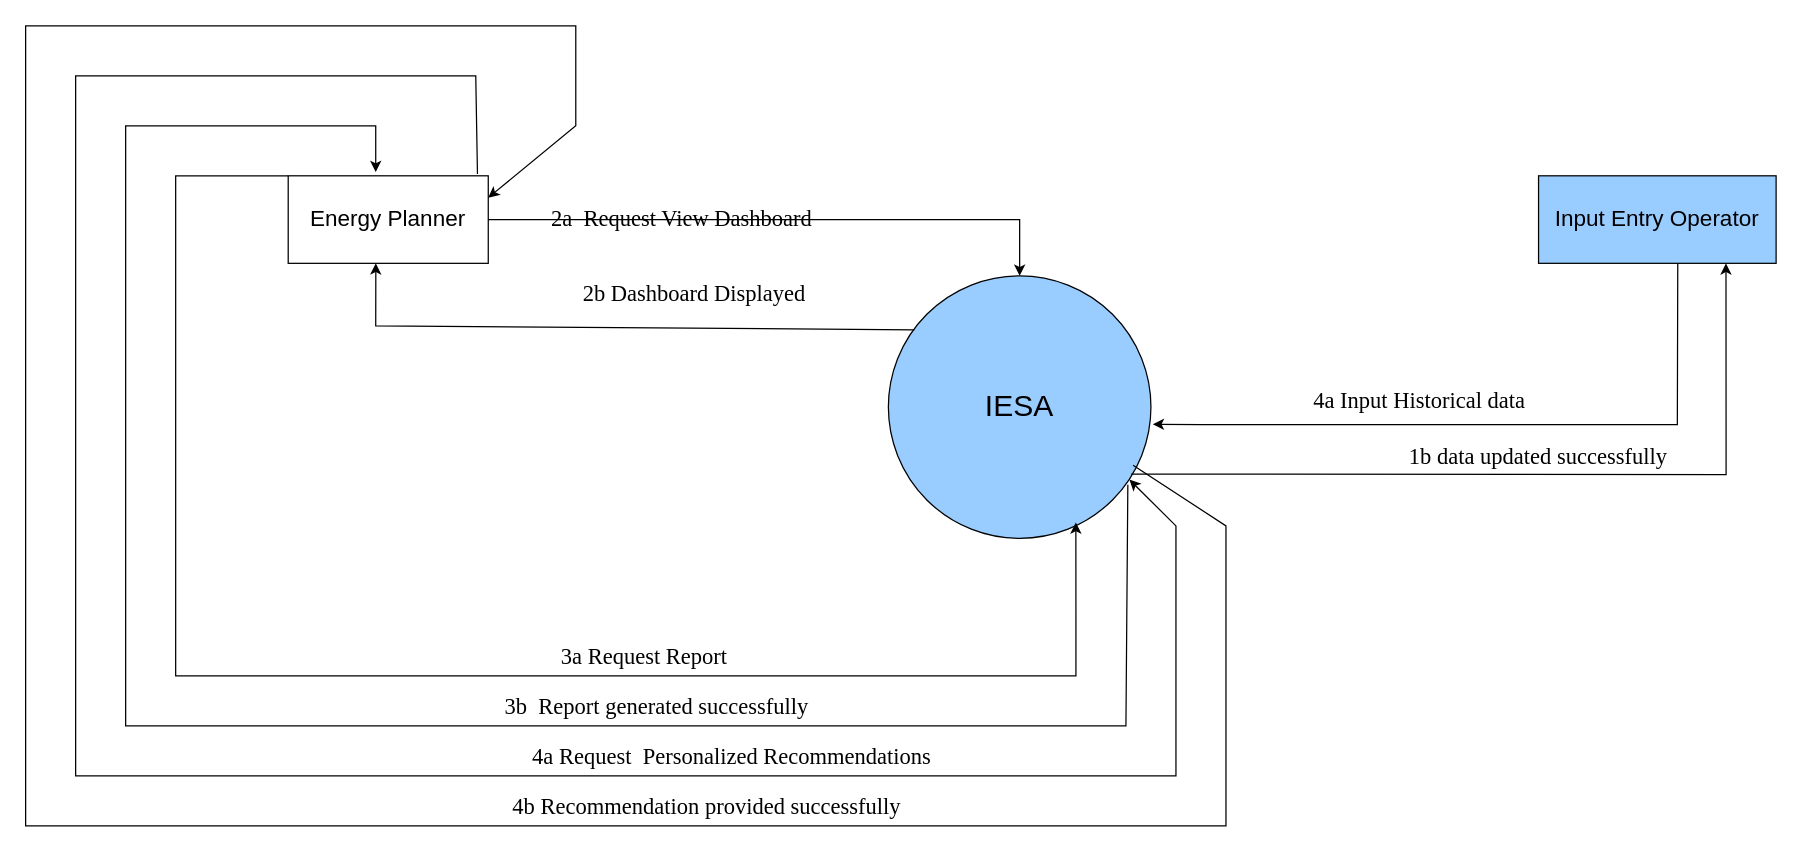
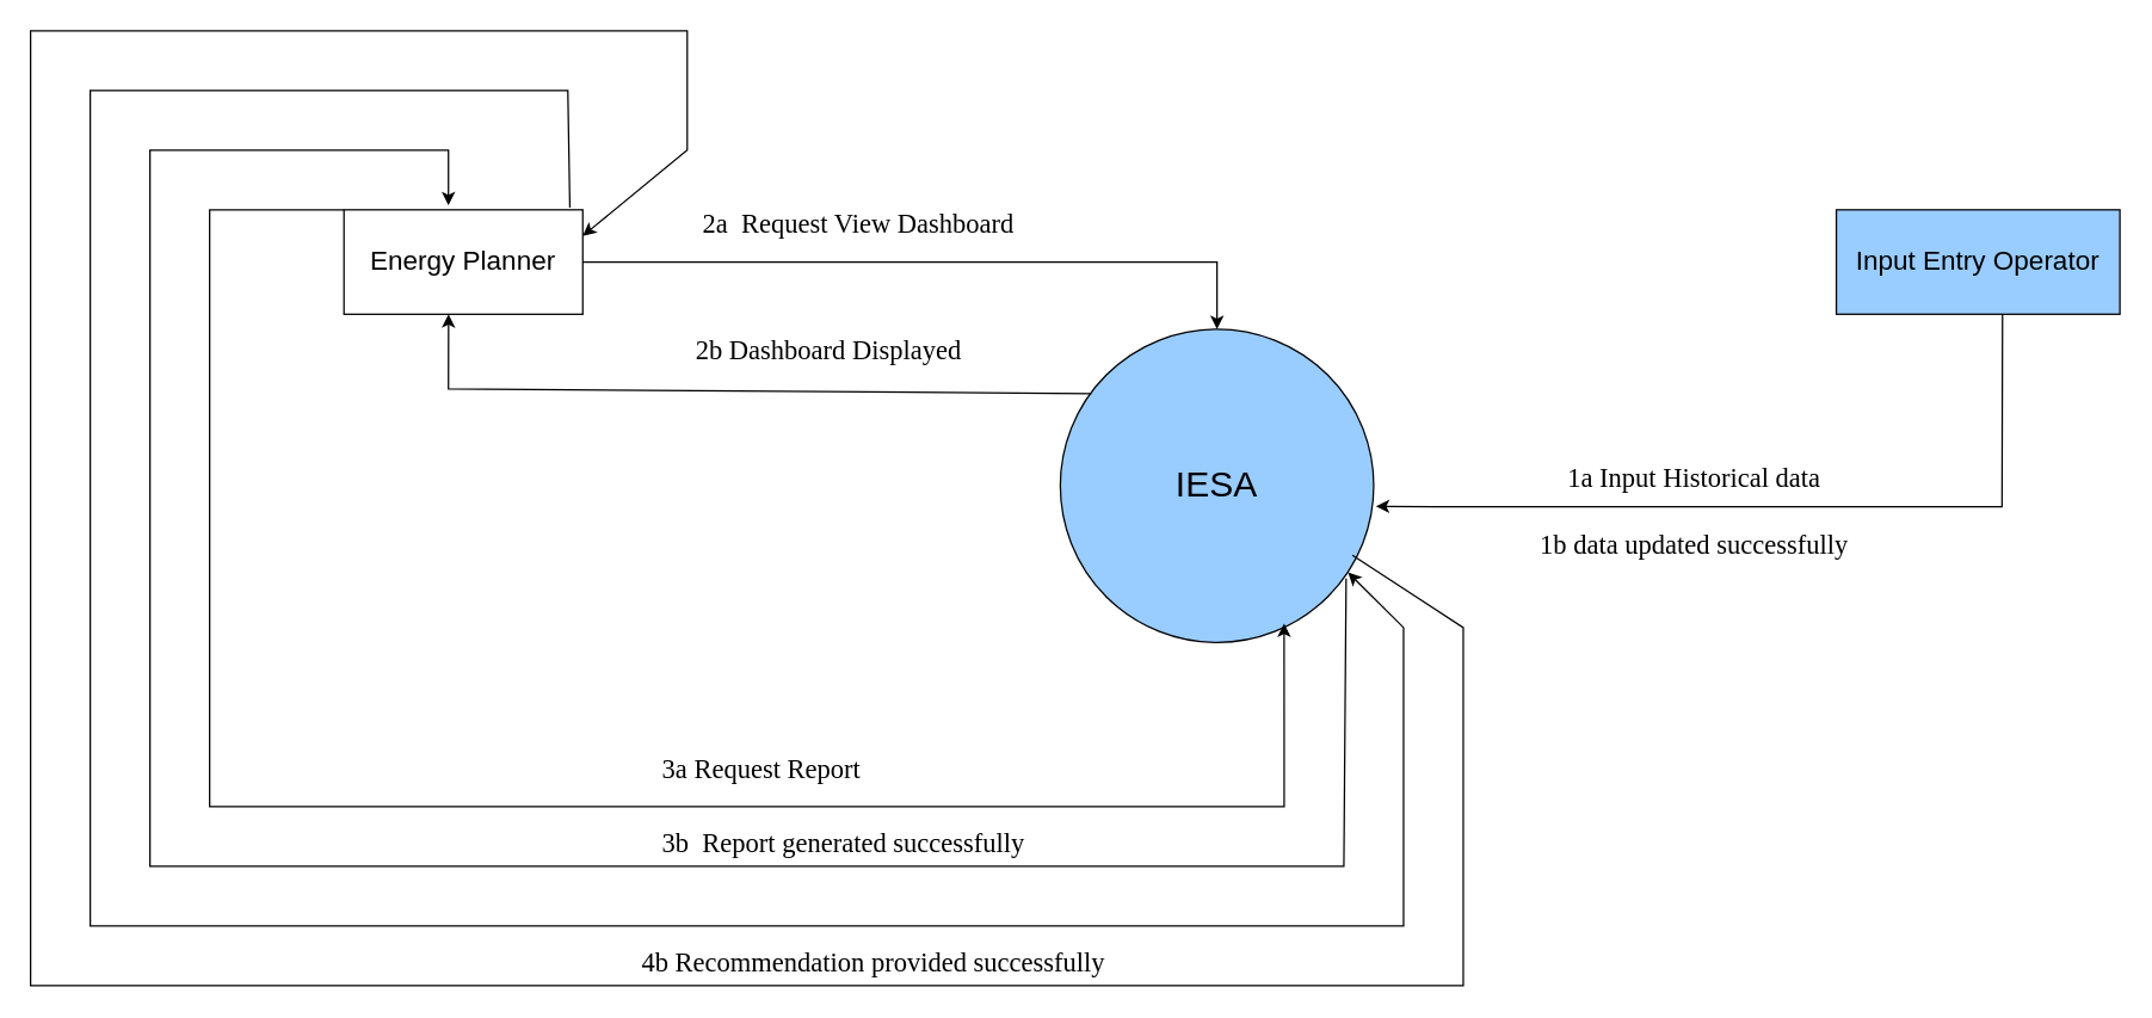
- <mxCell id="5" value="&lt;font face=&quot;Verdana&quot; style=&quot;font-size: 18px;&quot;&gt;2a&amp;nbsp; Request View Dashboard&lt;/font&gt;" style="text;html=1;align=center;verticalAlign=middle;whiteSpace=wrap;rounded=0;" parent="1" vertex="1"><mxGeometry x="410" y="155" width="270" height="40" as="geometry" /></mxCell>
+ <mxCell id="5" value="&lt;font face=&quot;Verdana&quot; style=&quot;font-size: 18px;&quot;&gt;2a&amp;nbsp; Request View Dashboard&lt;/font&gt;" style="text;html=1;align=center;verticalAlign=middle;whiteSpace=wrap;rounded=0;" parent="1" vertex="1"><mxGeometry x="440" y="130" width="270" height="40" as="geometry" /></mxCell>
- <mxCell id="14" value="&lt;font face=&quot;Verdana&quot; style=&quot;font-size: 18px;&quot;&gt;4a Input Historical data&lt;/font&gt;" style="text;html=1;align=center;verticalAlign=middle;whiteSpace=wrap;rounded=0;" parent="1" vertex="1"><mxGeometry x="1000" y="305" width="270" height="30" as="geometry" /></mxCell>
+ <mxCell id="14" value="&lt;font face=&quot;Verdana&quot; style=&quot;font-size: 18px;&quot;&gt;1a Input Historical data&lt;/font&gt;" style="text;html=1;align=center;verticalAlign=middle;whiteSpace=wrap;rounded=0;" parent="1" vertex="1"><mxGeometry x="1000" y="305" width="270" height="30" as="geometry" /></mxCell>
- <mxCell id="16" value="&lt;font face=&quot;Verdana&quot;&gt;&lt;span style=&quot;font-size: 18px;&quot;&gt;1b data updated successfully&lt;/span&gt;&lt;/font&gt;" style="text;html=1;align=center;verticalAlign=middle;whiteSpace=wrap;rounded=0;" parent="1" vertex="1"><mxGeometry x="1095" y="350" width="270" height="30" as="geometry" /></mxCell>
+ <mxCell id="16" value="&lt;font face=&quot;Verdana&quot;&gt;&lt;span style=&quot;font-size: 18px;&quot;&gt;1b data updated successfully&lt;/span&gt;&lt;/font&gt;" style="text;html=1;align=center;verticalAlign=middle;whiteSpace=wrap;rounded=0;" parent="1" vertex="1"><mxGeometry x="1000" y="350" width="270" height="30" as="geometry" /></mxCell>
- <mxCell id="15" value="" style="endArrow=classic;html=1;rounded=0;exitX=0.925;exitY=0.755;exitDx=0;exitDy=0;exitPerimeter=0;entryX=0.789;entryY=1;entryDx=0;entryDy=0;entryPerimeter=0;" parent="1" source="2" target="8" edge="1"><mxGeometry width="50" height="50" relative="1" as="geometry"><mxPoint x="830" y="320" as="sourcePoint" /><mxPoint x="1383" y="207" as="targetPoint" /><Array as="points"><mxPoint x="1380" y="379" /></Array></mxGeometry></mxCell>
- <mxCell id="10" value="&lt;font face=&quot;Verdana&quot;&gt;&lt;span style=&quot;font-size: 18px;&quot;&gt;3a Request Report&lt;/span&gt;&lt;/font&gt;" style="text;html=1;align=center;verticalAlign=middle;whiteSpace=wrap;rounded=0;" parent="1" vertex="1"><mxGeometry x="400" y="510" width="230" height="30" as="geometry" /></mxCell>
+ <mxCell id="10" value="&lt;font face=&quot;Verdana&quot;&gt;&lt;span style=&quot;font-size: 18px;&quot;&gt;3a Request Report&lt;/span&gt;&lt;/font&gt;" style="text;html=1;align=center;verticalAlign=middle;whiteSpace=wrap;rounded=0;" parent="1" vertex="1"><mxGeometry x="395" y="500" width="230" height="30" as="geometry" /></mxCell>
- <mxCell id="12" value="&lt;font face=&quot;Verdana&quot;&gt;&lt;span style=&quot;font-size: 18px;&quot;&gt;3b&amp;nbsp; Report generated successfully&lt;/span&gt;&lt;/font&gt;" style="text;html=1;align=center;verticalAlign=middle;whiteSpace=wrap;rounded=0;" parent="1" vertex="1"><mxGeometry x="360" y="550" width="330" height="30" as="geometry" /></mxCell>
+ <mxCell id="12" value="&lt;font face=&quot;Verdana&quot;&gt;&lt;span style=&quot;font-size: 18px;&quot;&gt;3b&amp;nbsp; Report generated successfully&lt;/span&gt;&lt;/font&gt;" style="text;html=1;align=center;verticalAlign=middle;whiteSpace=wrap;rounded=0;" parent="1" vertex="1"><mxGeometry x="400" y="550" width="330" height="30" as="geometry" /></mxCell>
- <mxCell id="18" value="&lt;font face=&quot;Verdana&quot;&gt;&lt;span style=&quot;font-size: 18px;&quot;&gt;4a Request&amp;nbsp; Personalized Recommendations&lt;/span&gt;&lt;/font&gt;" style="text;html=1;align=center;verticalAlign=middle;whiteSpace=wrap;rounded=0;" parent="1" vertex="1"><mxGeometry x="380" y="590" width="410" height="30" as="geometry" /></mxCell>
- <mxCell id="20" value="&lt;font face=&quot;Verdana&quot;&gt;&lt;span style=&quot;font-size: 18px;&quot;&gt;4b Recommendation provided successfully&lt;/span&gt;&lt;/font&gt;" style="text;html=1;align=center;verticalAlign=middle;whiteSpace=wrap;rounded=0;" parent="1" vertex="1"><mxGeometry x="360" y="630" width="410" height="30" as="geometry" /></mxCell>
+ <mxCell id="20" value="&lt;font face=&quot;Verdana&quot;&gt;&lt;span style=&quot;font-size: 18px;&quot;&gt;4b Recommendation provided successfully&lt;/span&gt;&lt;/font&gt;" style="text;html=1;align=center;verticalAlign=middle;whiteSpace=wrap;rounded=0;" parent="1" vertex="1"><mxGeometry x="380" y="630" width="410" height="30" as="geometry" /></mxCell>
